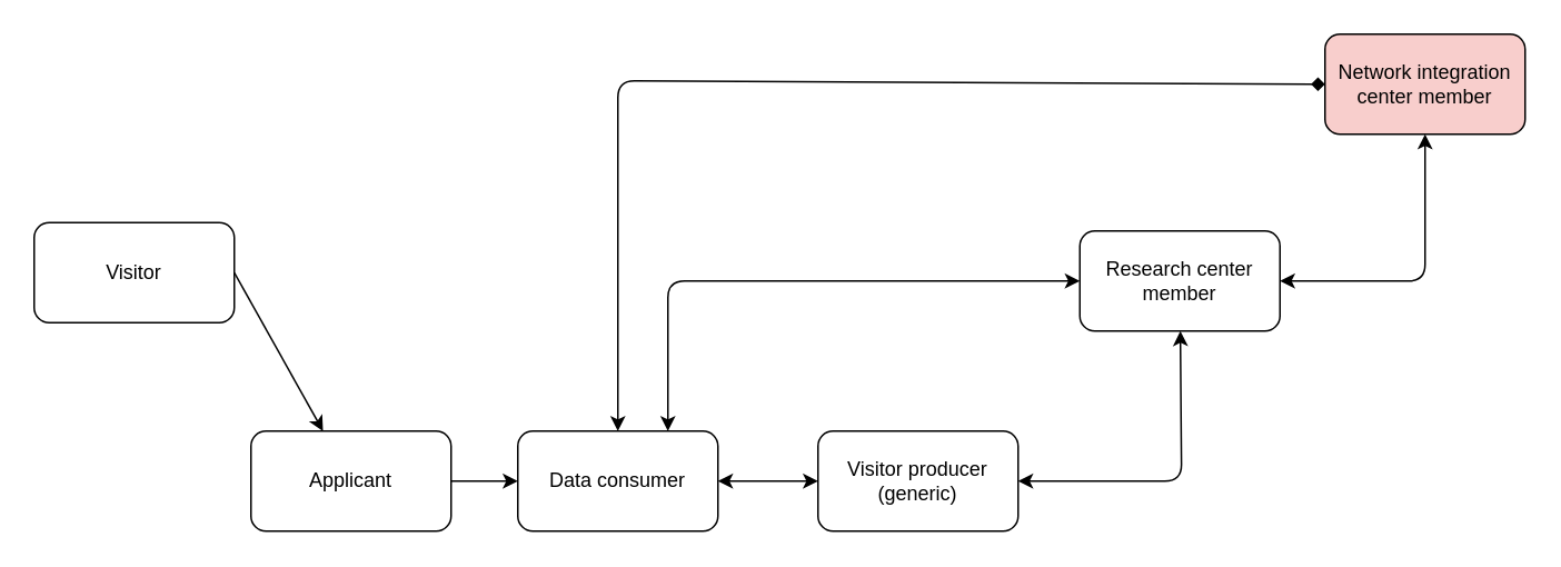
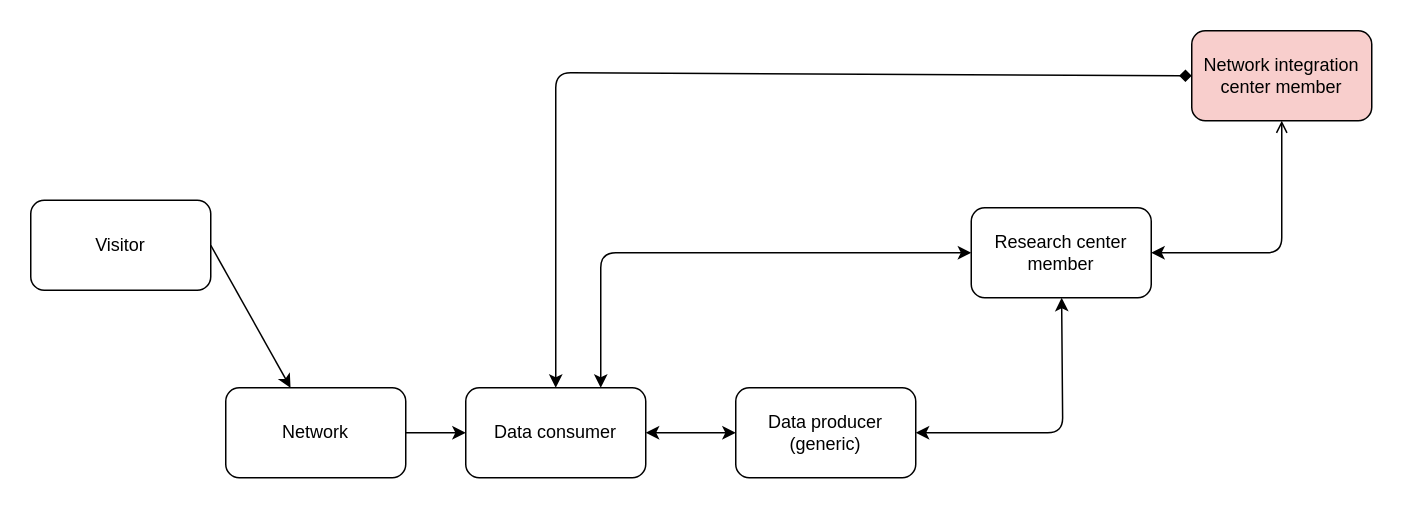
- <mxCell id="12" value="" style="endArrow=classic;startArrow=classic;html=1;entryX=0.5;entryY=1;entryDx=0;entryDy=0;exitX=1;exitY=0.5;exitDx=0;exitDy=0;" parent="1" source="6" target="7" edge="1"><mxGeometry width="50" height="50" relative="1" as="geometry"><mxPoint x="590" y="438" as="sourcePoint" /><mxPoint x="640" y="388" as="targetPoint" /><Array as="points"><mxPoint x="854" y="168" /></Array></mxGeometry></mxCell>
+ <mxCell id="12" value="" style="endArrow=open;startArrow=classic;html=1;entryX=0.5;entryY=1;entryDx=0;entryDy=0;exitX=1;exitY=0.5;exitDx=0;exitDy=0;" parent="1" source="6" target="7" edge="1"><mxGeometry width="50" height="50" relative="1" as="geometry"><mxPoint x="590" y="438" as="sourcePoint" /><mxPoint x="640" y="388" as="targetPoint" /><Array as="points"><mxPoint x="854" y="168" /></Array></mxGeometry></mxCell>
- <mxCell id="3" value="Applicant" style="rounded=1;whiteSpace=wrap;html=1;" parent="1" vertex="1"><mxGeometry x="150" y="258" width="120" height="60" as="geometry" /></mxCell>
+ <mxCell id="3" value="Network" style="rounded=1;whiteSpace=wrap;html=1;" parent="1" vertex="1"><mxGeometry x="150" y="258" width="120" height="60" as="geometry" /></mxCell>
- <mxCell id="5" value="Visitor producer (generic)" style="rounded=1;whiteSpace=wrap;html=1;" parent="1" vertex="1"><mxGeometry x="490" y="258" width="120" height="60" as="geometry" /></mxCell>
+ <mxCell id="5" value="Data producer (generic)" style="rounded=1;whiteSpace=wrap;html=1;" parent="1" vertex="1"><mxGeometry x="490" y="258" width="120" height="60" as="geometry" /></mxCell>
